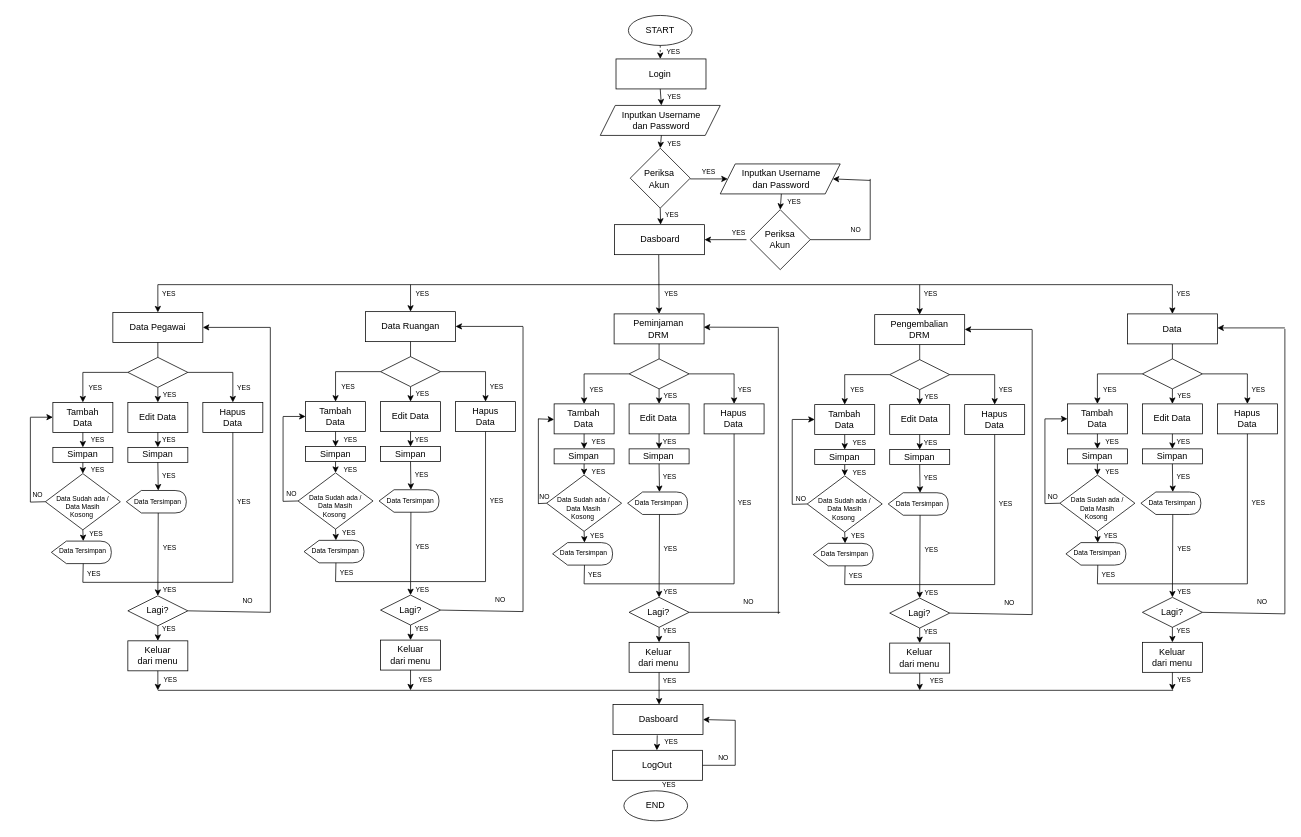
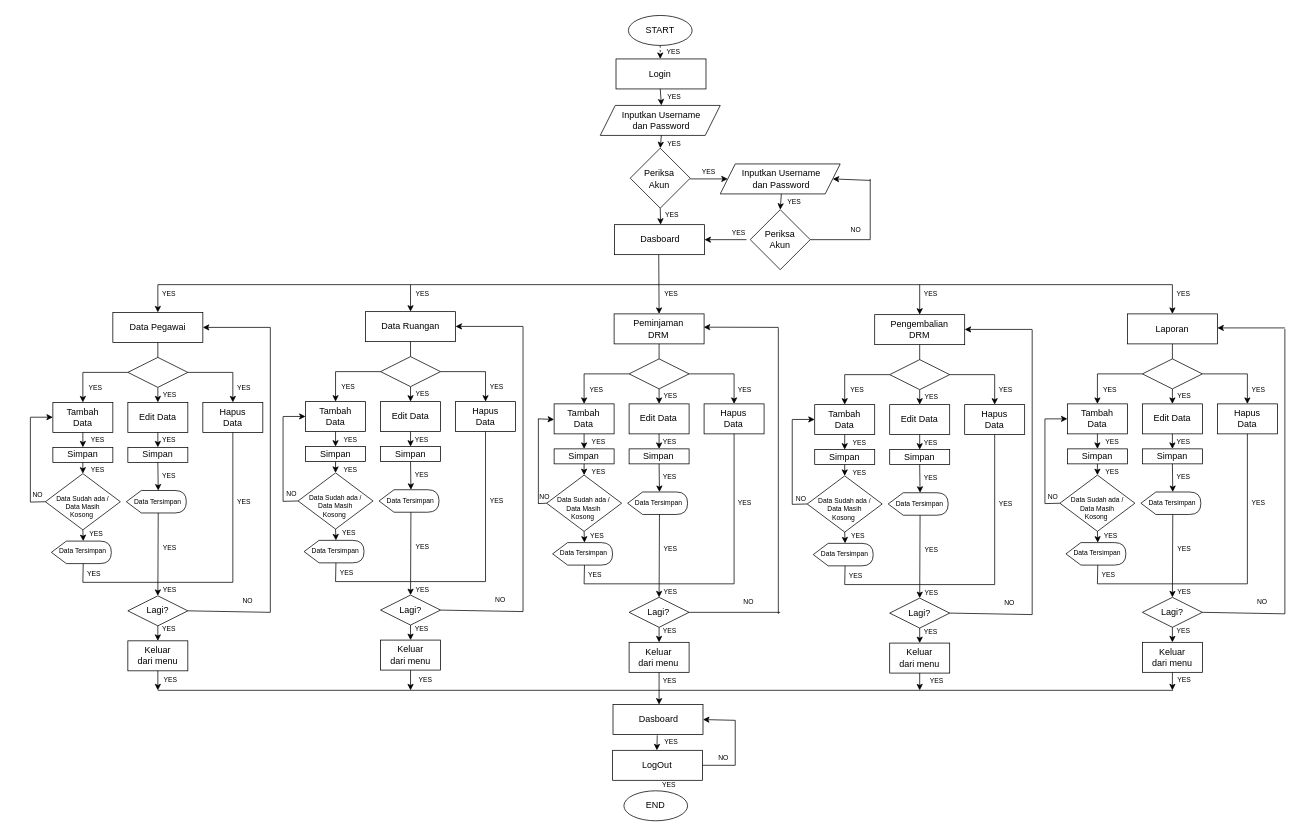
- <mxCell id="240" value="Data" style="text;strokeColor=none;align=center;fillColor=none;html=1;verticalAlign=middle;whiteSpace=wrap;rounded=0;" parent="1" vertex="1"><mxGeometry x="1518" y="418" width="90" height="40" as="geometry" /></mxCell>
+ <mxCell id="240" value="Laporan" style="text;strokeColor=none;align=center;fillColor=none;html=1;verticalAlign=middle;whiteSpace=wrap;rounded=0;" parent="1" vertex="1"><mxGeometry x="1518" y="418" width="90" height="40" as="geometry" /></mxCell>
